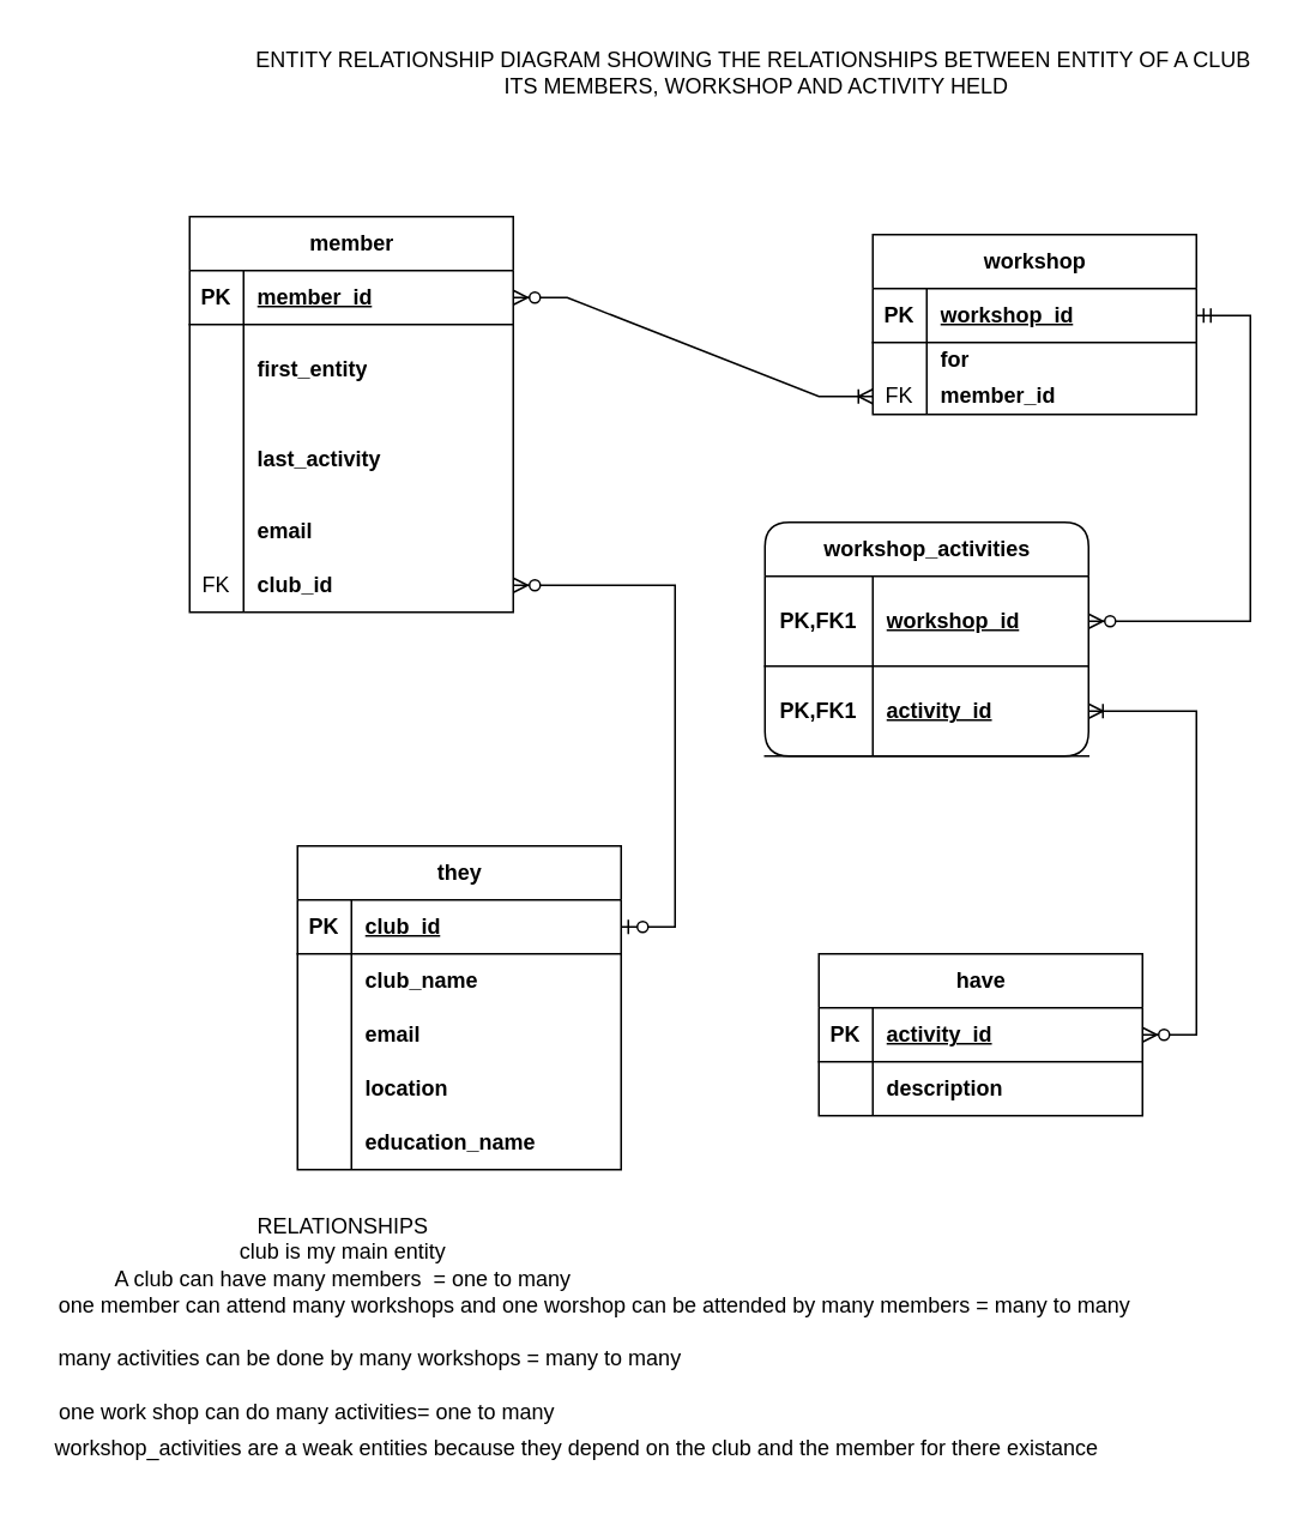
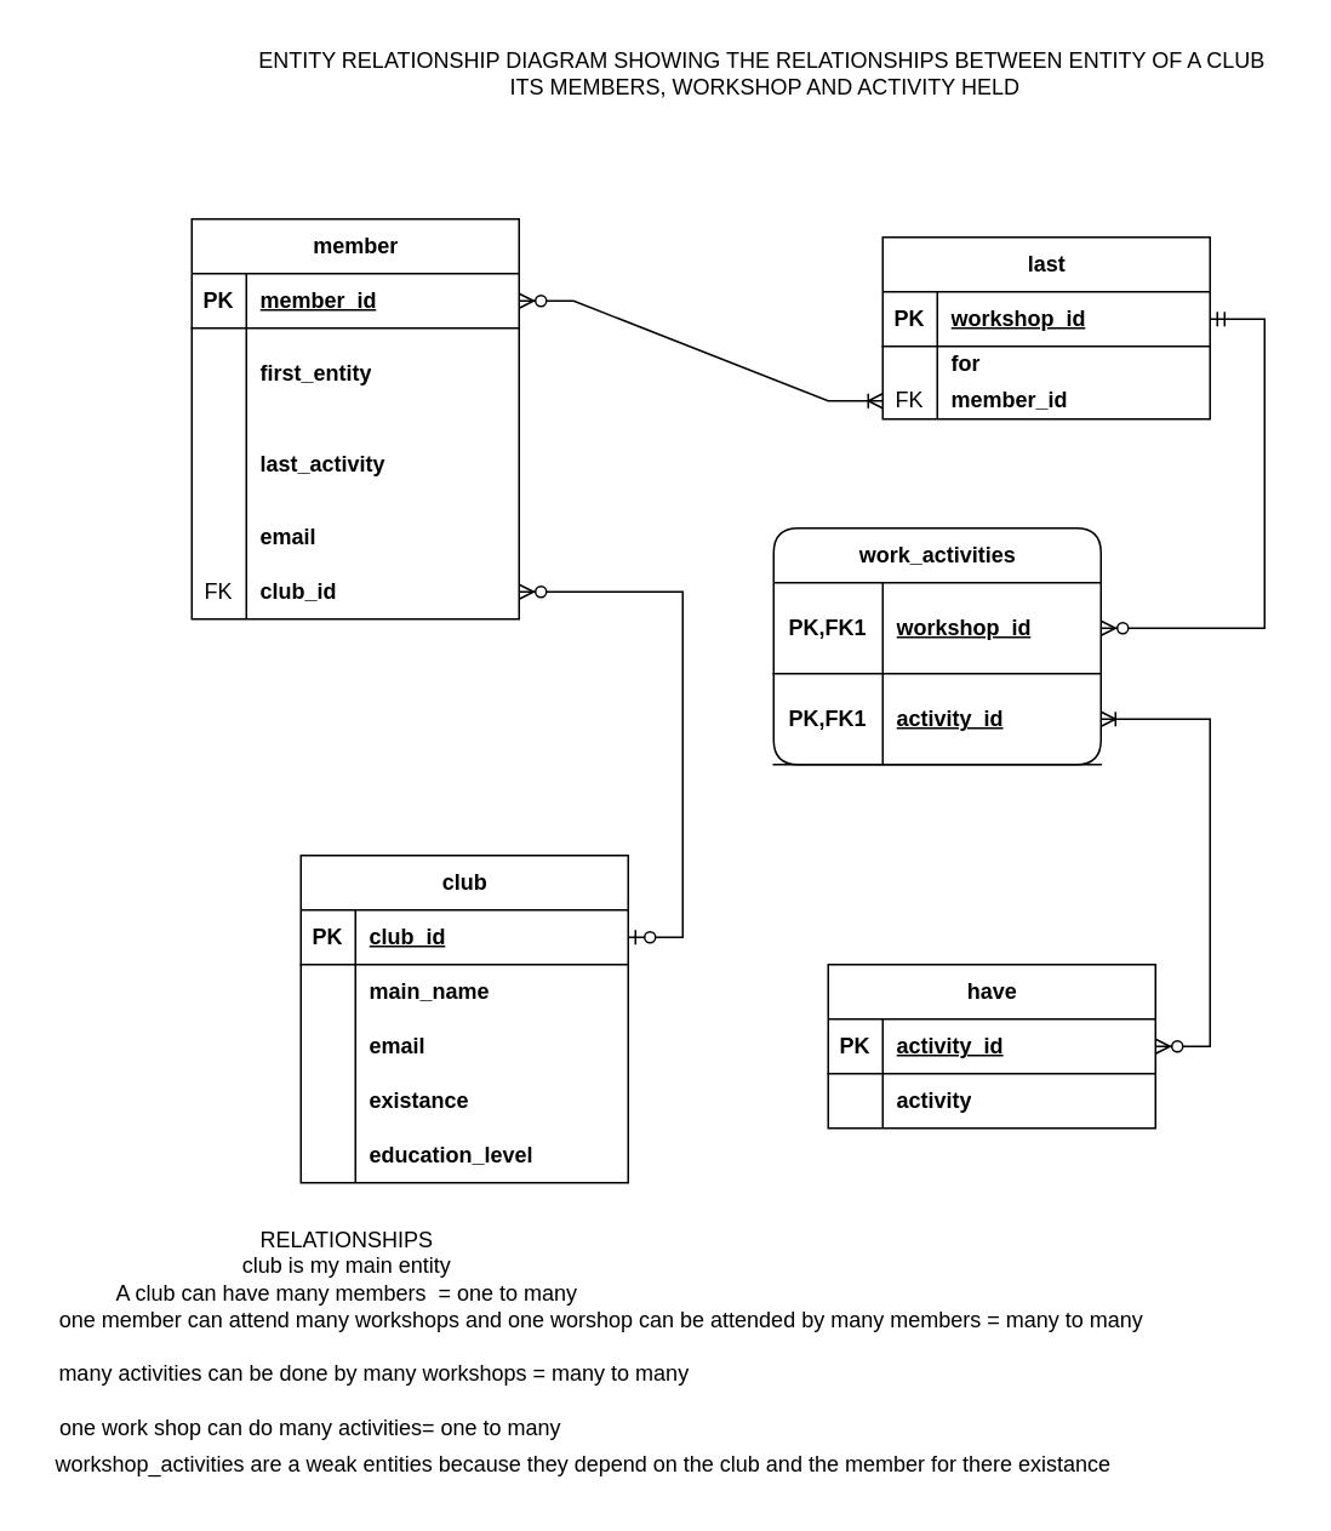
- <mxCell id="10" value="workshop" style="shape=table;startSize=30;container=1;collapsible=1;childLayout=tableLayout;fixedRows=1;rowLines=0;fontStyle=1;align=center;resizeLast=1;html=1;" parent="1" vertex="1"><mxGeometry x="485" y="130" width="180" height="100" as="geometry" /></mxCell>
+ <mxCell id="10" value="last" style="shape=table;startSize=30;container=1;collapsible=1;childLayout=tableLayout;fixedRows=1;rowLines=0;fontStyle=1;align=center;resizeLast=1;html=1;" parent="1" vertex="1"><mxGeometry x="485" y="130" width="180" height="100" as="geometry" /></mxCell>
- <mxCell id="60" value="workshop_activities" style="shape=table;startSize=30;container=1;collapsible=1;childLayout=tableLayout;fixedRows=1;rowLines=0;fontStyle=1;align=center;resizeLast=1;html=1;rounded=1;" parent="1" vertex="1"><mxGeometry x="425" y="290" width="180" height="130" as="geometry" /></mxCell>
+ <mxCell id="60" value="work_activities" style="shape=table;startSize=30;container=1;collapsible=1;childLayout=tableLayout;fixedRows=1;rowLines=0;fontStyle=1;align=center;resizeLast=1;html=1;rounded=1;" parent="1" vertex="1"><mxGeometry x="425" y="290" width="180" height="130" as="geometry" /></mxCell>
- <mxCell id="44" value="they" style="shape=table;startSize=30;container=1;collapsible=1;childLayout=tableLayout;fixedRows=1;rowLines=0;fontStyle=1;align=center;resizeLast=1;html=1;" parent="1" vertex="1"><mxGeometry x="165" y="470" width="180" height="180" as="geometry" /></mxCell>
+ <mxCell id="44" value="club" style="shape=table;startSize=30;container=1;collapsible=1;childLayout=tableLayout;fixedRows=1;rowLines=0;fontStyle=1;align=center;resizeLast=1;html=1;" parent="1" vertex="1"><mxGeometry x="165" y="470" width="180" height="180" as="geometry" /></mxCell>
- <mxCell id="50" value="club_name" style="shape=partialRectangle;connectable=0;fillColor=none;top=0;left=0;bottom=0;right=0;align=left;spacingLeft=6;overflow=hidden;whiteSpace=wrap;html=1;fontStyle=1" parent="48" vertex="1"><mxGeometry x="30" width="150" height="30" as="geometry"><mxRectangle width="150" height="30" as="alternateBounds" /></mxGeometry></mxCell>
+ <mxCell id="50" value="main_name" style="shape=partialRectangle;connectable=0;fillColor=none;top=0;left=0;bottom=0;right=0;align=left;spacingLeft=6;overflow=hidden;whiteSpace=wrap;html=1;fontStyle=1" parent="48" vertex="1"><mxGeometry x="30" width="150" height="30" as="geometry"><mxRectangle width="150" height="30" as="alternateBounds" /></mxGeometry></mxCell>
- <mxCell id="56" value="location" style="shape=partialRectangle;connectable=0;fillColor=none;top=0;left=0;bottom=0;right=0;align=left;spacingLeft=6;overflow=hidden;whiteSpace=wrap;html=1;fontStyle=1" parent="54" vertex="1"><mxGeometry x="30" width="150" height="30" as="geometry"><mxRectangle width="150" height="30" as="alternateBounds" /></mxGeometry></mxCell>
+ <mxCell id="56" value="existance" style="shape=partialRectangle;connectable=0;fillColor=none;top=0;left=0;bottom=0;right=0;align=left;spacingLeft=6;overflow=hidden;whiteSpace=wrap;html=1;fontStyle=1" parent="54" vertex="1"><mxGeometry x="30" width="150" height="30" as="geometry"><mxRectangle width="150" height="30" as="alternateBounds" /></mxGeometry></mxCell>
- <mxCell id="42" value="description" style="shape=partialRectangle;connectable=0;fillColor=none;top=0;left=0;bottom=0;right=0;align=left;spacingLeft=6;overflow=hidden;whiteSpace=wrap;html=1;fontStyle=1" parent="40" vertex="1"><mxGeometry x="30" width="150" height="30" as="geometry"><mxRectangle width="150" height="30" as="alternateBounds" /></mxGeometry></mxCell>
+ <mxCell id="42" value="activity" style="shape=partialRectangle;connectable=0;fillColor=none;top=0;left=0;bottom=0;right=0;align=left;spacingLeft=6;overflow=hidden;whiteSpace=wrap;html=1;fontStyle=1" parent="40" vertex="1"><mxGeometry x="30" width="150" height="30" as="geometry"><mxRectangle width="150" height="30" as="alternateBounds" /></mxGeometry></mxCell>
- <mxCell id="59" value="education_name" style="shape=partialRectangle;connectable=0;fillColor=none;top=0;left=0;bottom=0;right=0;align=left;spacingLeft=6;overflow=hidden;whiteSpace=wrap;html=1;fontStyle=1" parent="57" vertex="1"><mxGeometry x="30" width="150" height="30" as="geometry"><mxRectangle width="150" height="30" as="alternateBounds" /></mxGeometry></mxCell>
+ <mxCell id="59" value="education_level" style="shape=partialRectangle;connectable=0;fillColor=none;top=0;left=0;bottom=0;right=0;align=left;spacingLeft=6;overflow=hidden;whiteSpace=wrap;html=1;fontStyle=1" parent="57" vertex="1"><mxGeometry x="30" width="150" height="30" as="geometry"><mxRectangle width="150" height="30" as="alternateBounds" /></mxGeometry></mxCell>
